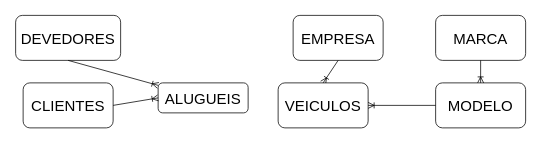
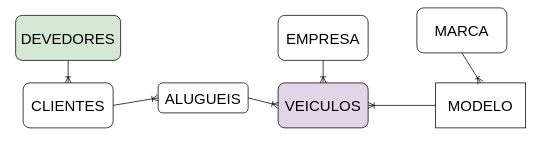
- <mxCell id="9" value="DEVEDORES" style="rounded=1;whiteSpace=wrap;html=1;fontSize=20;" vertex="1" parent="1"><mxGeometry x="20" width="140" height="60" as="geometry" y="20" /></mxCell>
+ <mxCell id="9" value="DEVEDORES" style="rounded=1;whiteSpace=wrap;html=1;fontSize=20;fillColor=#d5e8d4;" vertex="1" parent="1"><mxGeometry x="20" width="140" height="60" as="geometry" y="20" /></mxCell>
- <mxCell id="2" value="EMPRESA" style="rounded=1;whiteSpace=wrap;html=1;fontSize=20;" vertex="1" parent="1"><mxGeometry x="390" y="20" width="120" height="60" as="geometry" /></mxCell>
+ <mxCell id="2" value="EMPRESA" style="rounded=1;whiteSpace=wrap;html=1;fontSize=20;" vertex="1" parent="1"><mxGeometry x="370" width="120" height="60" as="geometry" y="20" /></mxCell>
- <mxCell id="8" value="MARCA" style="rounded=1;whiteSpace=wrap;html=1;fontSize=20;" vertex="1" parent="1"><mxGeometry x="580" width="120" height="60" as="geometry" y="20" /></mxCell>
+ <mxCell id="8" value="MARCA" style="rounded=1;whiteSpace=wrap;html=1;fontSize=20;" vertex="1" parent="1"><mxGeometry x="555" y="10" width="120" height="60" as="geometry" /></mxCell>
- <mxCell id="13" value="" style="fontSize=12;html=1;endArrow=ERoneToMany;exitX=0.5;exitY=1;exitDx=0;exitDy=0;" edge="1" parent="1" source="9" target="5"><mxGeometry width="100" height="100" relative="1" as="geometry"><mxPoint x="0" y="490" as="sourcePoint" /><mxPoint x="100" y="390" as="targetPoint" /></mxGeometry></mxCell>
+ <mxCell id="13" value="" style="fontSize=12;html=1;endArrow=ERoneToMany;exitX=0.5;exitY=1;exitDx=0;exitDy=0;entryX=0.5;entryY=0;entryDx=0;entryDy=0;" edge="1" parent="1" source="9" target="6"><mxGeometry width="100" height="100" relative="1" as="geometry"><mxPoint x="0" y="490" as="sourcePoint" /><mxPoint x="100" y="390" as="targetPoint" /></mxGeometry></mxCell>
+ <mxCell id="11" value="" style="fontSize=12;html=1;endArrow=ERoneToMany;exitX=1;exitY=0.5;exitDx=0;exitDy=0;entryX=0;entryY=0.5;entryDx=0;entryDy=0;" edge="1" parent="1" source="5" target="4"><mxGeometry width="100" height="100" relative="1" as="geometry"><mxPoint x="570" y="360" as="sourcePoint" /><mxPoint x="393" y="294" as="targetPoint" /></mxGeometry></mxCell>
- <mxCell id="4" value="VEICULOS" style="rounded=1;whiteSpace=wrap;html=1;fontSize=20;" vertex="1" parent="1"><mxGeometry x="370" y="110" width="120" height="60" as="geometry" /></mxCell>
+ <mxCell id="4" value="VEICULOS" style="rounded=1;whiteSpace=wrap;html=1;fontSize=20;fillColor=#e1d5e7;" vertex="1" parent="1"><mxGeometry x="370" y="110" width="120" height="60" as="geometry" /></mxCell>
- <mxCell id="7" value="MODELO" style="rounded=1;whiteSpace=wrap;html=1;fontSize=20;" vertex="1" parent="1"><mxGeometry x="580" y="110" width="120" height="60" as="geometry" /></mxCell>
+ <mxCell id="7" value="MODELO" style="whiteSpace=wrap;html=1;fontSize=20;rounded=0;" vertex="1" parent="1"><mxGeometry x="580" y="110" width="120" height="60" as="geometry" /></mxCell>
